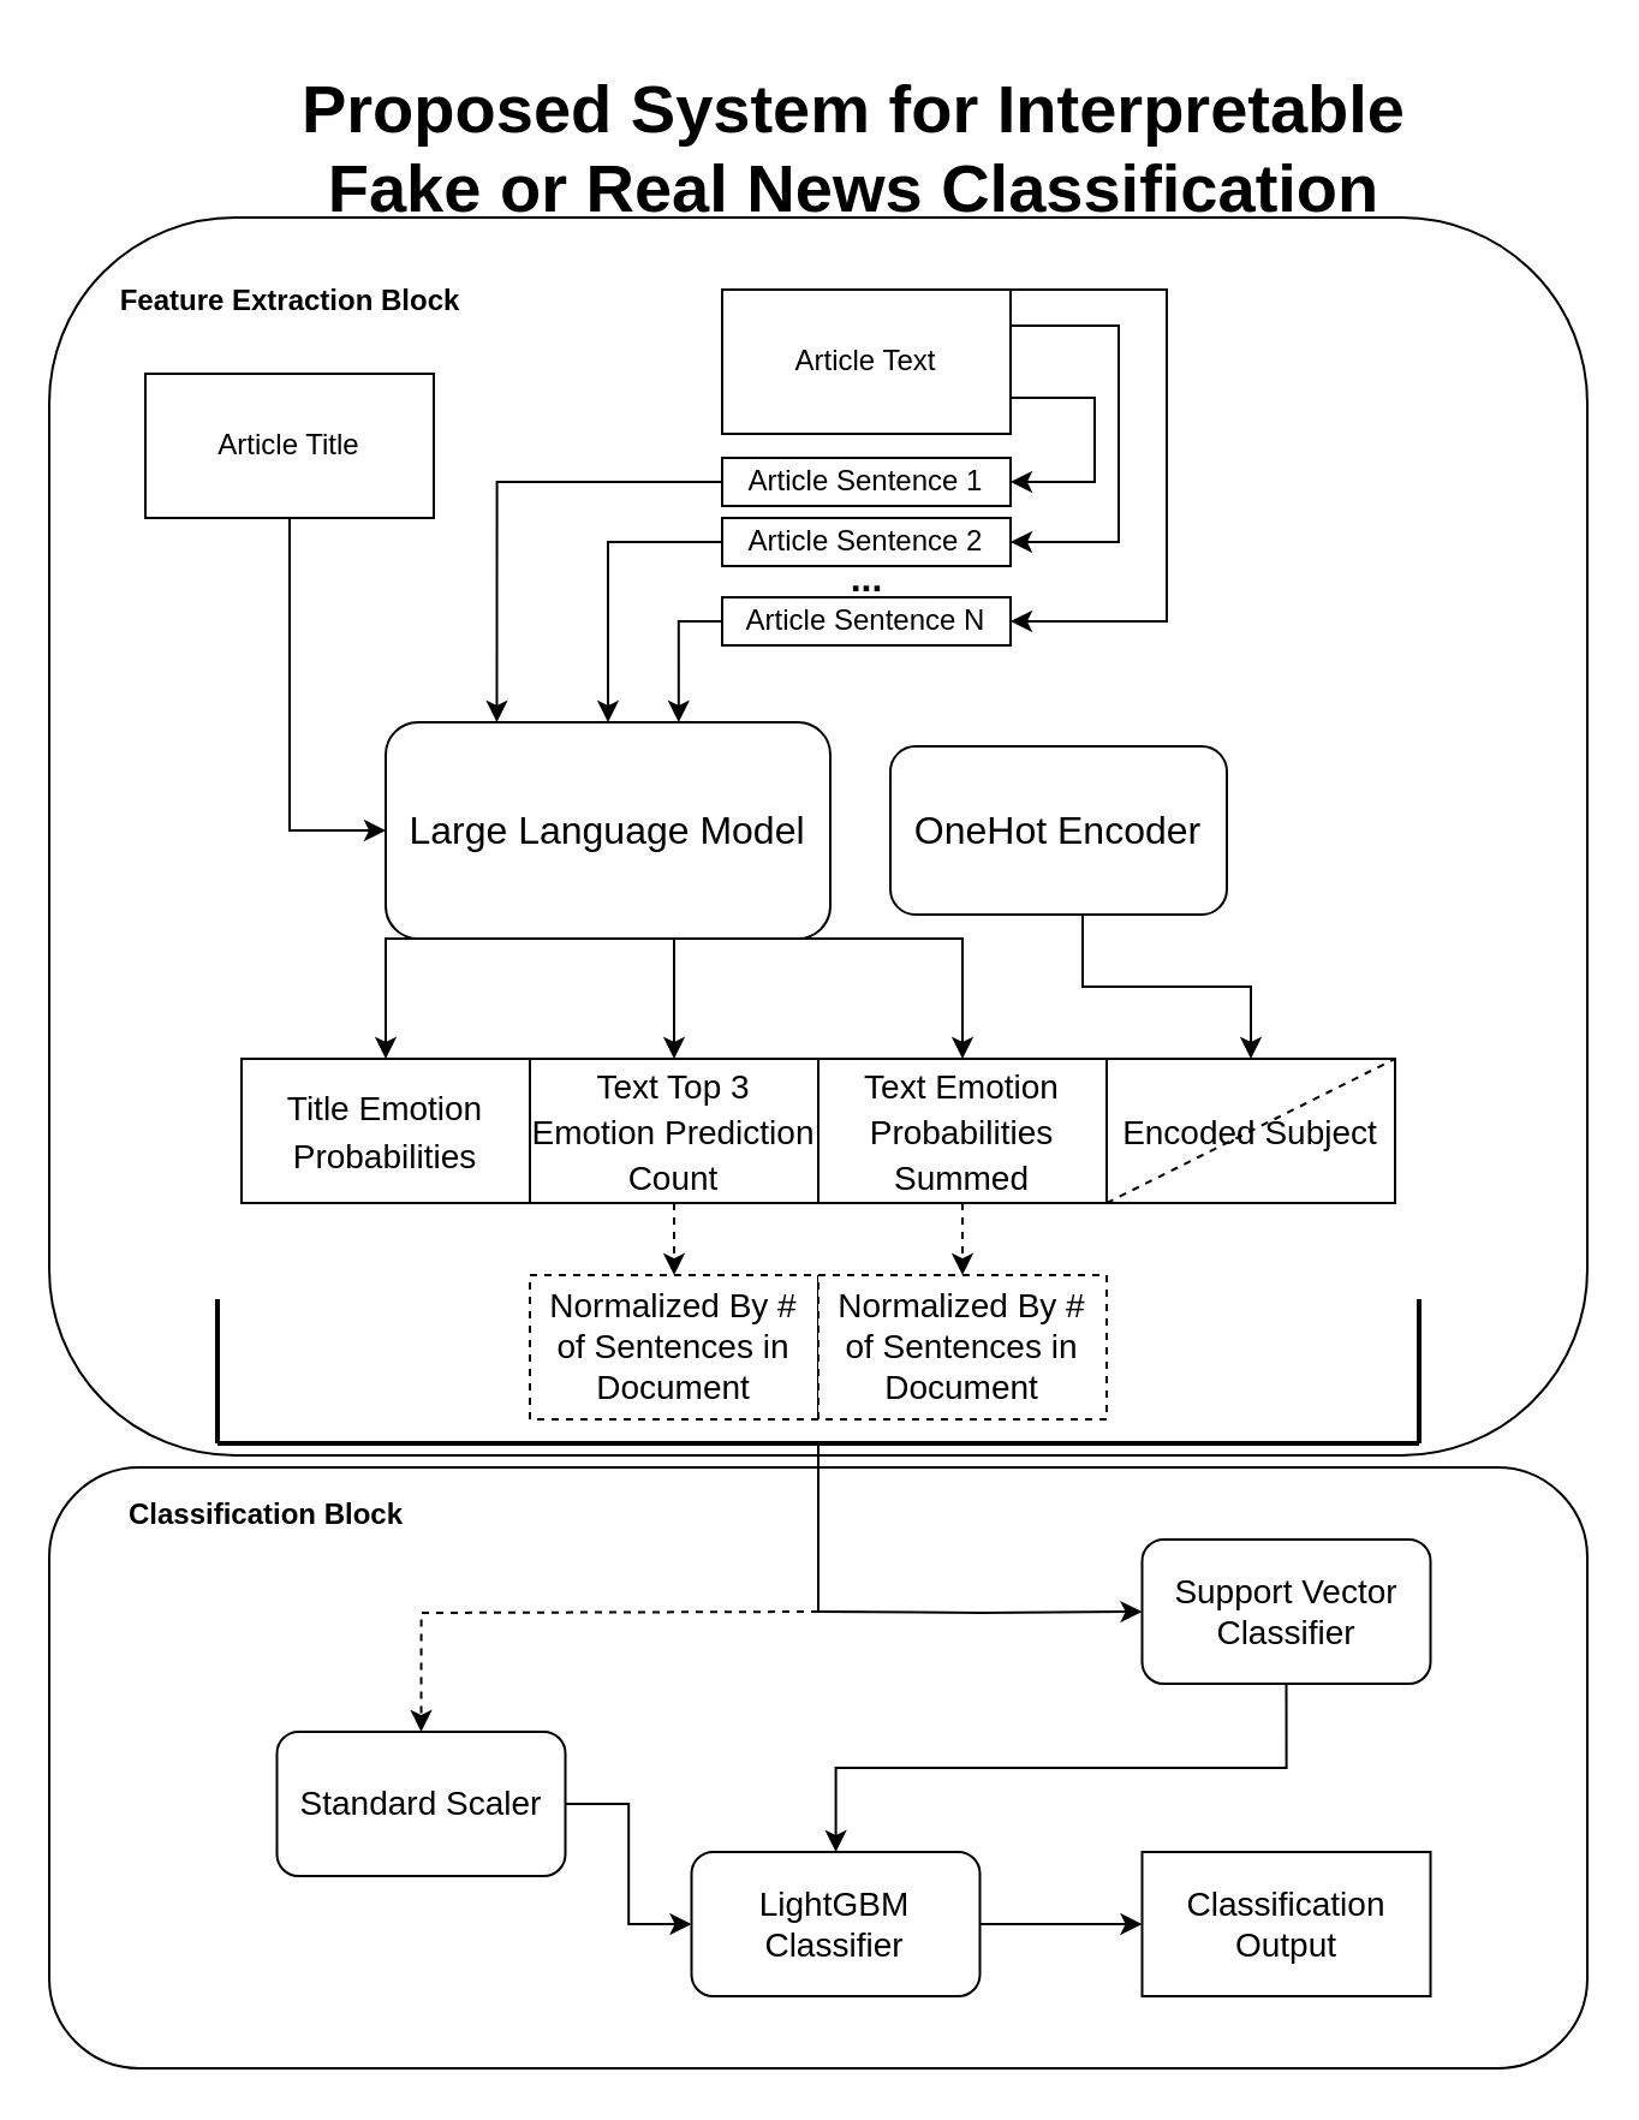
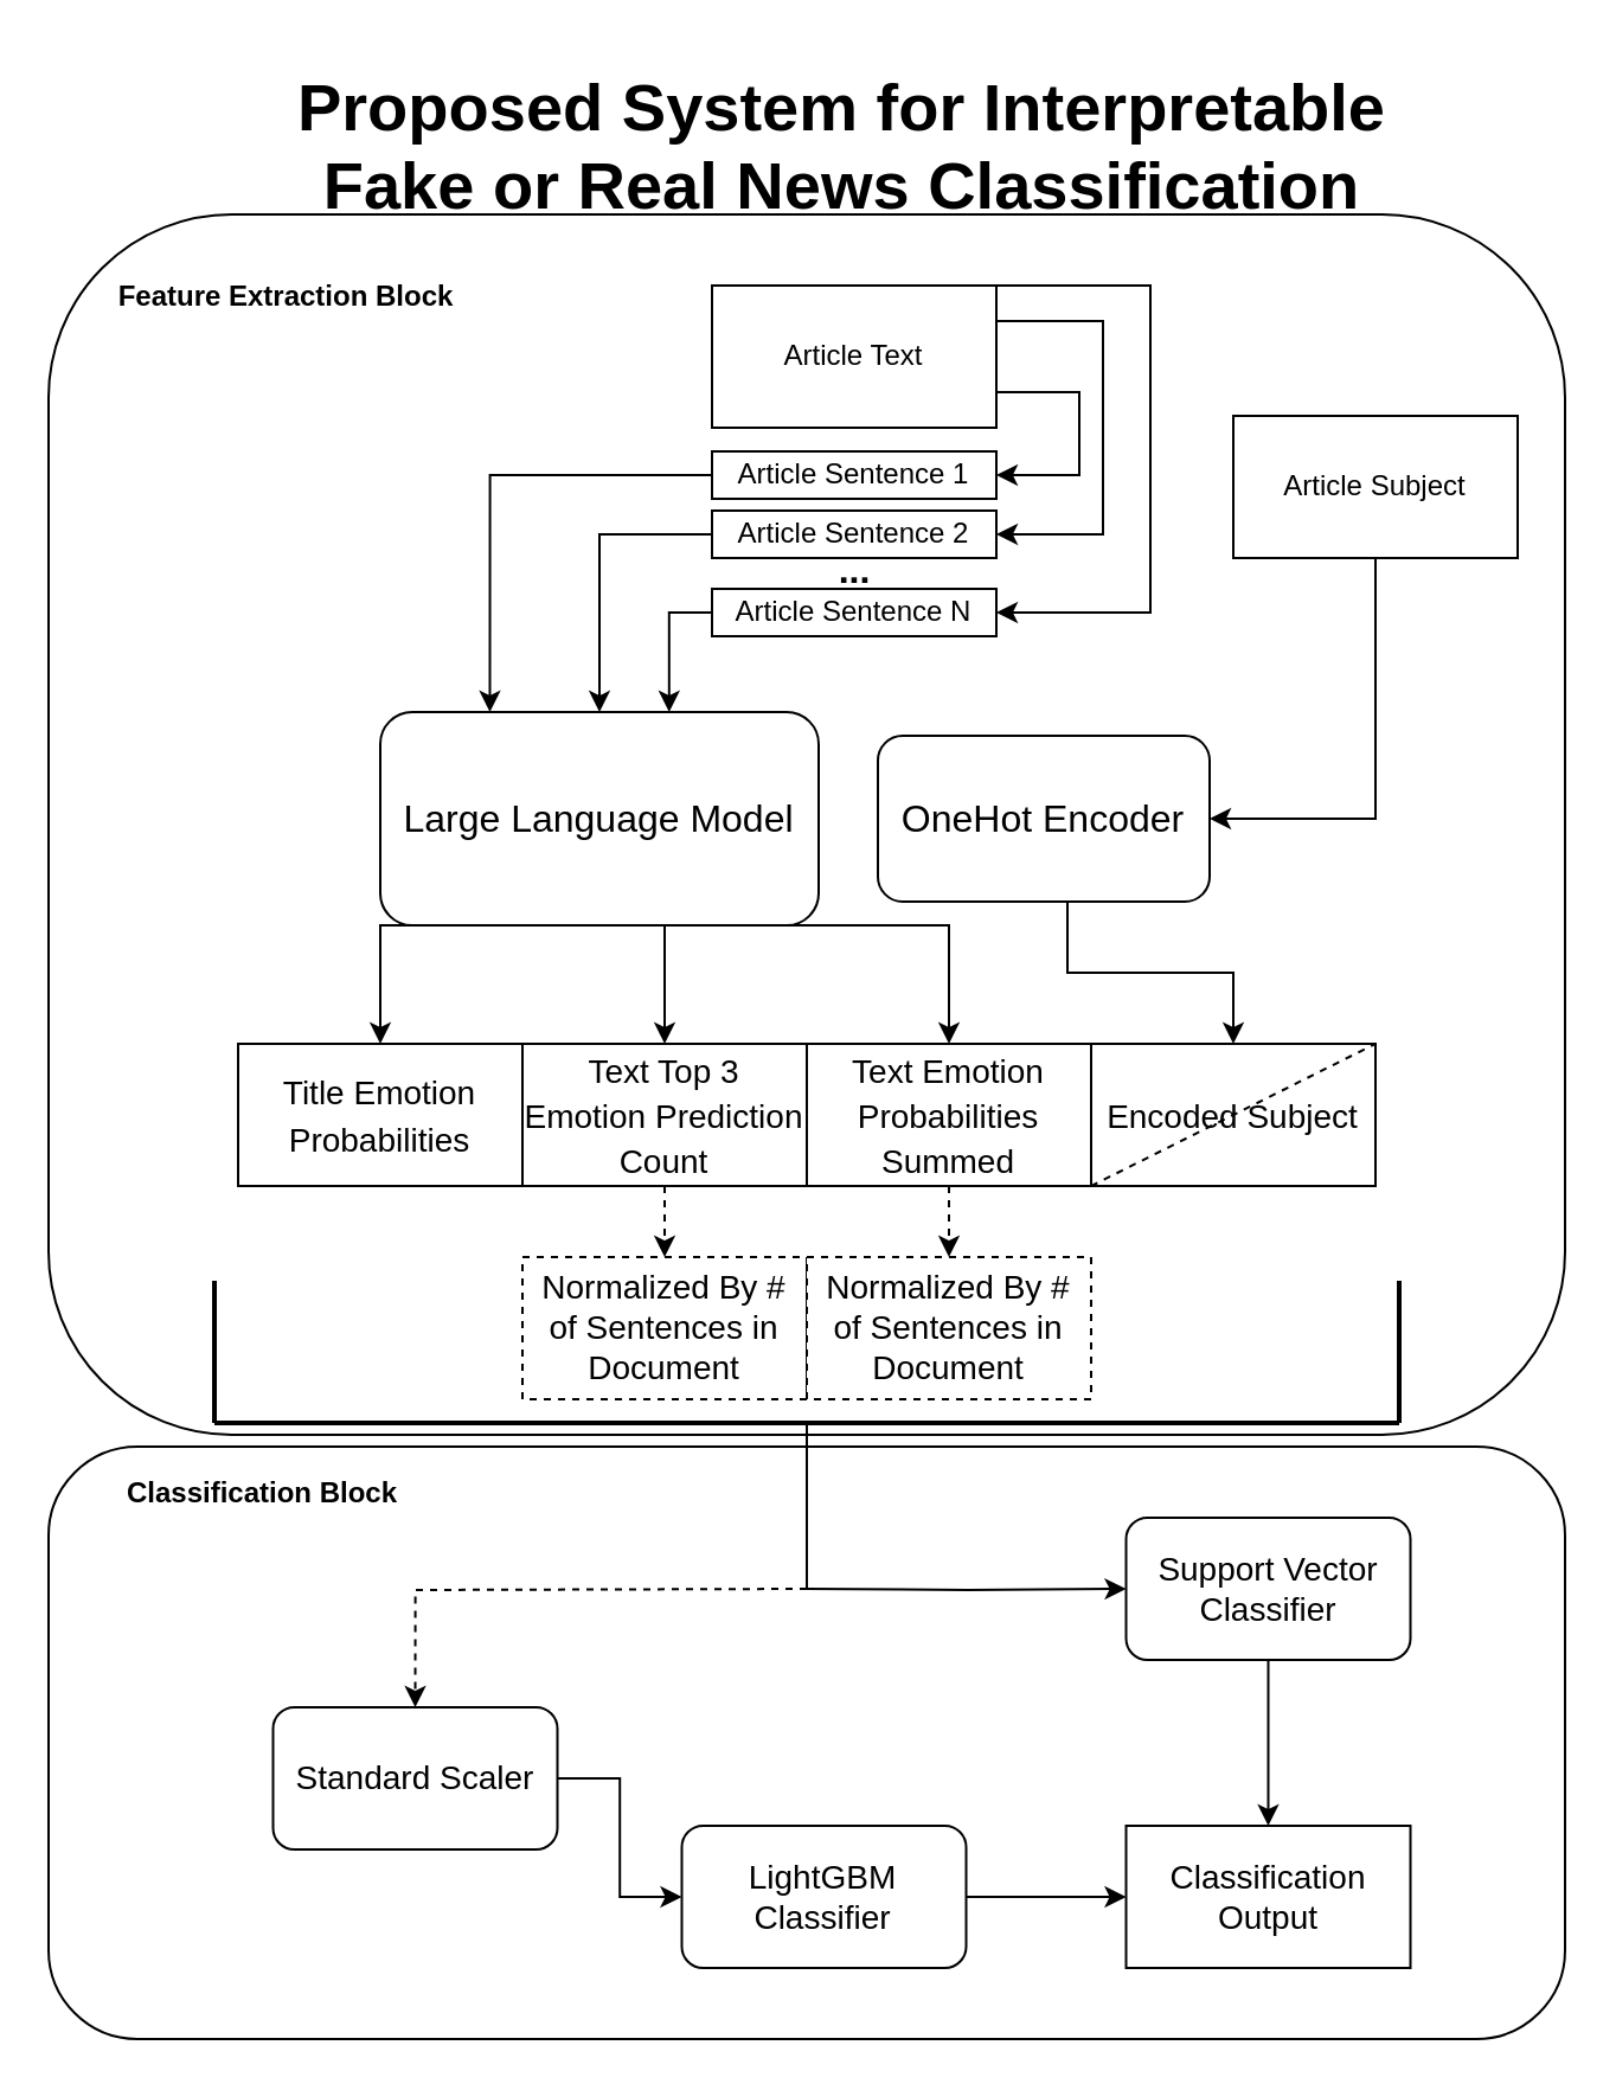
- <mxCell id="3" value="Article Title" style="rounded=0;whiteSpace=wrap;html=1;" parent="1" vertex="1"><mxGeometry x="60" y="155" width="120" height="60" as="geometry" /></mxCell>
+ <mxCell id="26" value="Article Subject" style="rounded=0;whiteSpace=wrap;html=1;" parent="1" vertex="1"><mxGeometry x="520" y="175" width="120" height="60" as="geometry" /></mxCell>
- <mxCell id="2" style="edgeStyle=orthogonalEdgeStyle;rounded=0;orthogonalLoop=1;jettySize=auto;html=1;exitX=0.5;exitY=1;exitDx=0;exitDy=0;entryX=0;entryY=0.5;entryDx=0;entryDy=0;fontSize=16;" parent="1" source="3" target="18" edge="1"><mxGeometry relative="1" as="geometry" /></mxCell>
+ <mxCell id="25" style="edgeStyle=orthogonalEdgeStyle;rounded=0;orthogonalLoop=1;jettySize=auto;html=1;exitX=0.5;exitY=1;exitDx=0;exitDy=0;entryX=1;entryY=0.5;entryDx=0;entryDy=0;fontSize=16;" parent="1" source="26" target="28" edge="1"><mxGeometry relative="1" as="geometry" /></mxCell>
- <mxCell id="44" style="edgeStyle=orthogonalEdgeStyle;rounded=0;orthogonalLoop=1;jettySize=auto;html=1;exitX=0.5;exitY=1;exitDx=0;exitDy=0;fontSize=14;strokeWidth=1;" parent="1" source="45" target="32" edge="1"><mxGeometry relative="1" as="geometry" /></mxCell>
+ <mxCell id="44" style="edgeStyle=orthogonalEdgeStyle;rounded=0;orthogonalLoop=1;jettySize=auto;html=1;exitX=0.5;exitY=1;exitDx=0;exitDy=0;entryX=0.5;entryY=0;entryDx=0;entryDy=0;fontSize=14;strokeWidth=1;" parent="1" source="45" target="33" edge="1"><mxGeometry relative="1" as="geometry" /></mxCell>
